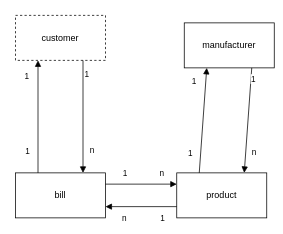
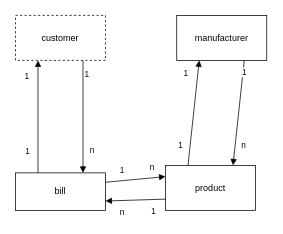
- <mxCell id="8" value="manufacturer" style="rounded=0;whiteSpace=wrap;html=1;" parent="1" vertex="1"><mxGeometry x="245" y="30" width="120" height="60" as="geometry" /></mxCell>
+ <mxCell id="8" value="manufacturer" style="rounded=0;whiteSpace=wrap;html=1;" parent="1" vertex="1"><mxGeometry x="235" y="20" width="120" height="60" as="geometry" /></mxCell>
- <mxCell id="3" value="bill" style="rounded=0;whiteSpace=wrap;html=1;" parent="1" vertex="1"><mxGeometry x="20" y="230" width="120" height="60" as="geometry" /></mxCell>
+ <mxCell id="3" value="bill" style="rounded=0;whiteSpace=wrap;html=1;" parent="1" vertex="1"><mxGeometry x="20" y="230" width="120" height="50" as="geometry" /></mxCell>
- <mxCell id="9" value="product" style="rounded=0;whiteSpace=wrap;html=1;" parent="1" vertex="1"><mxGeometry x="235" y="230" width="120" height="60" as="geometry" /></mxCell>
+ <mxCell id="9" value="product" style="rounded=0;whiteSpace=wrap;html=1;" parent="1" vertex="1"><mxGeometry x="220" y="220" width="120" height="60" as="geometry" /></mxCell>
